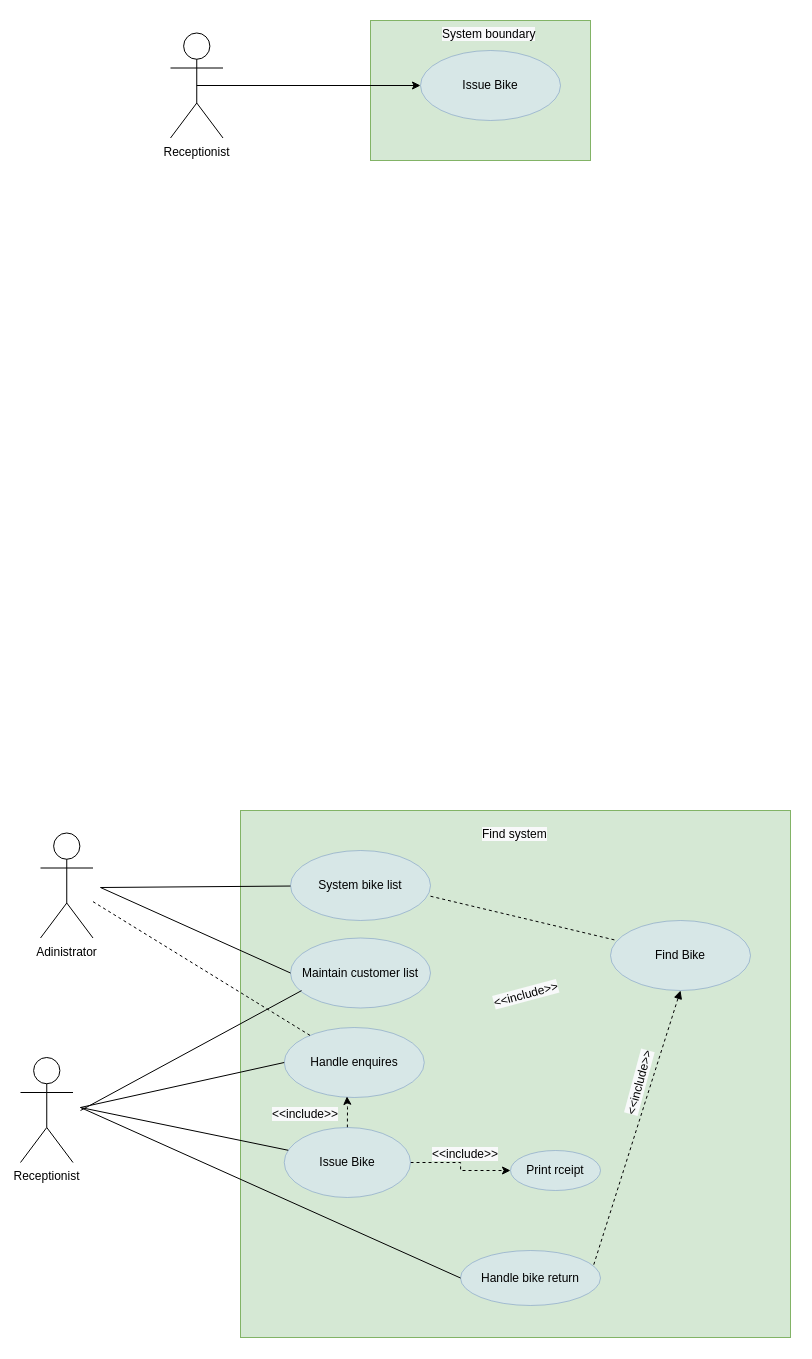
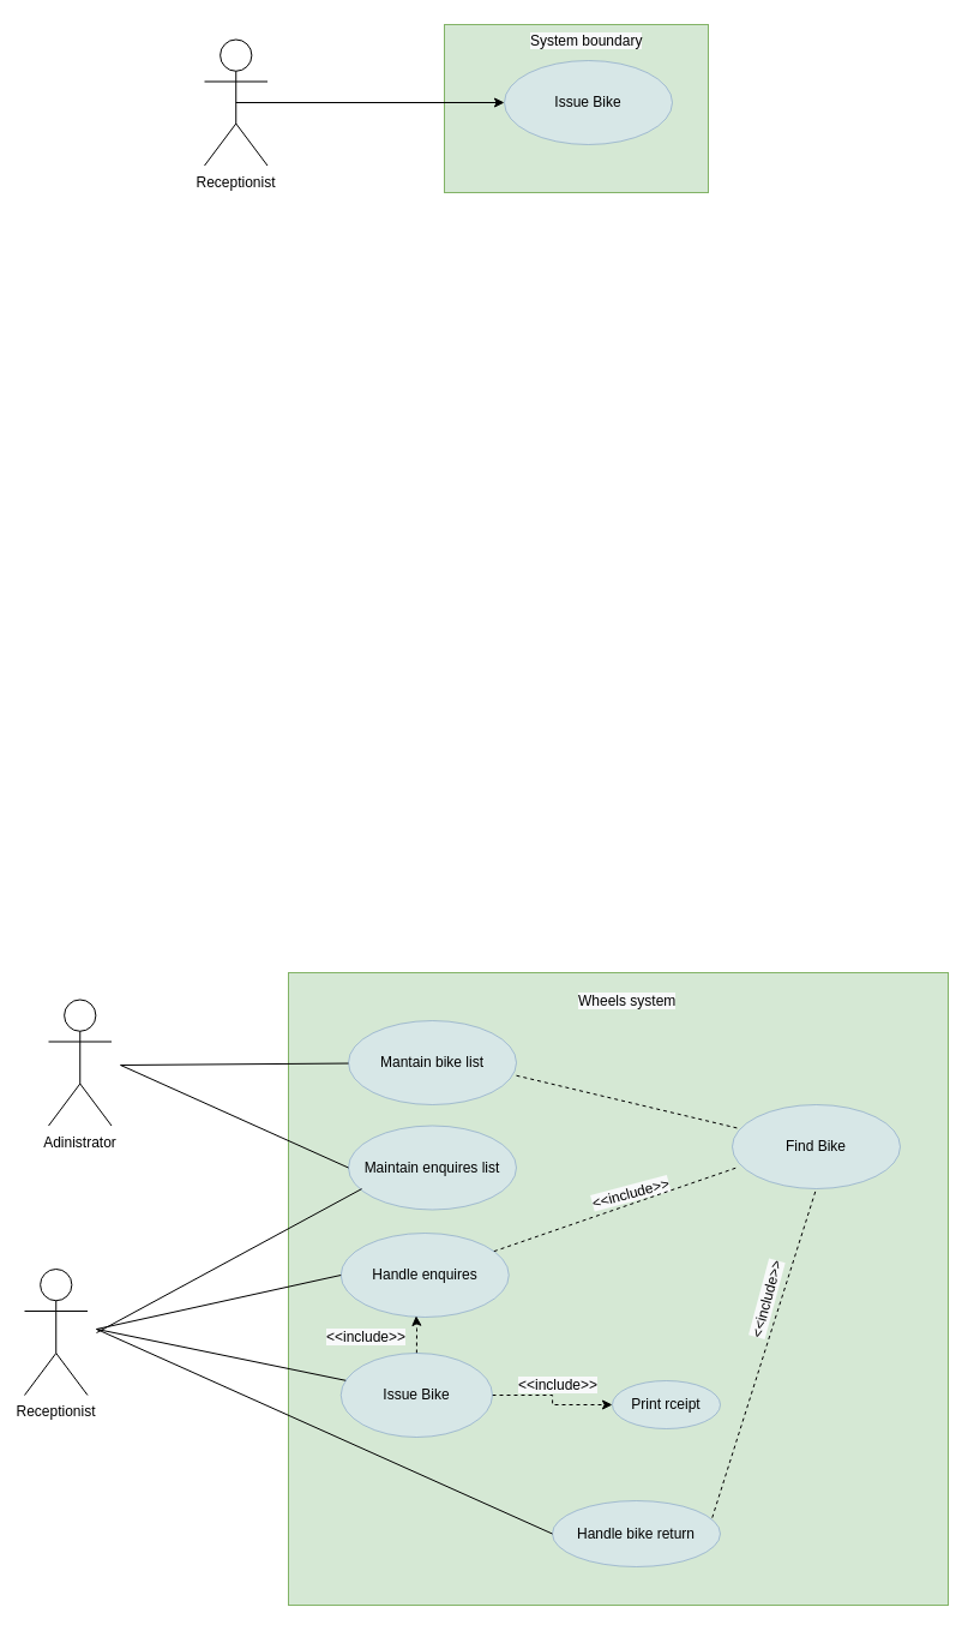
- <mxCell id="10" value="&lt;span style=&quot;color: rgb(0 , 0 , 0) ; font-family: &amp;#34;helvetica&amp;#34; ; font-size: 12px ; font-style: normal ; font-weight: 400 ; letter-spacing: normal ; text-align: center ; text-indent: 0px ; text-transform: none ; word-spacing: 0px ; background-color: rgb(248 , 249 , 250) ; display: inline ; float: none&quot;&gt;Find system&lt;/span&gt;" style="text;whiteSpace=wrap;html=1;" vertex="1" parent="1"><mxGeometry x="480" y="820" width="100" height="30" as="geometry" /></mxCell>
+ <mxCell id="10" value="&lt;span style=&quot;color: rgb(0 , 0 , 0) ; font-family: &amp;#34;helvetica&amp;#34; ; font-size: 12px ; font-style: normal ; font-weight: 400 ; letter-spacing: normal ; text-align: center ; text-indent: 0px ; text-transform: none ; word-spacing: 0px ; background-color: rgb(248 , 249 , 250) ; display: inline ; float: none&quot;&gt;Wheels system&lt;/span&gt;" style="text;whiteSpace=wrap;html=1;" vertex="1" parent="1"><mxGeometry x="480" y="820" width="100" height="30" as="geometry" /></mxCell>
- <mxCell id="9" value="System bike list" style="ellipse;whiteSpace=wrap;html=1;fillColor=#dae8fc;strokeColor=#6c8ebf;opacity=50;" vertex="1" parent="1"><mxGeometry x="290" y="850" width="140" height="70" as="geometry" /></mxCell>
+ <mxCell id="9" value="Mantain bike list" style="ellipse;whiteSpace=wrap;html=1;fillColor=#dae8fc;strokeColor=#6c8ebf;opacity=50;" vertex="1" parent="1"><mxGeometry x="290" y="850" width="140" height="70" as="geometry" /></mxCell>
- <mxCell id="29" value="" style="endArrow=none;html=1;dashed=1;" edge="1" parent="1" source="12" target="8"><mxGeometry width="50" height="50" relative="1" as="geometry"><mxPoint x="440" y="905.72" as="sourcePoint" /><mxPoint x="626.639" y="950.122" as="targetPoint" /></mxGeometry></mxCell>
+ <mxCell id="29" value="" style="endArrow=none;html=1;dashed=1;entryX=0.037;entryY=0.742;entryDx=0;entryDy=0;entryPerimeter=0;" edge="1" parent="1" source="12" target="24"><mxGeometry width="50" height="50" relative="1" as="geometry"><mxPoint x="440" y="905.72" as="sourcePoint" /><mxPoint x="626.639" y="950.122" as="targetPoint" /></mxGeometry></mxCell>
- <mxCell id="11" value="Maintain customer list" style="ellipse;whiteSpace=wrap;html=1;fillColor=#dae8fc;strokeColor=#6c8ebf;opacity=50;" vertex="1" parent="1"><mxGeometry x="290" y="937.5" width="140" height="70" as="geometry" /></mxCell>
+ <mxCell id="11" value="Maintain enquires list" style="ellipse;whiteSpace=wrap;html=1;fillColor=#dae8fc;strokeColor=#6c8ebf;opacity=50;" vertex="1" parent="1"><mxGeometry x="290" y="937.5" width="140" height="70" as="geometry" /></mxCell>
- <mxCell id="30" value="" style="endArrow=block;html=1;dashed=1;entryX=0.5;entryY=1;entryDx=0;entryDy=0;exitX=0.952;exitY=0.257;exitDx=0;exitDy=0;exitPerimeter=0;" edge="1" parent="1" source="16" target="24"><mxGeometry width="50" height="50" relative="1" as="geometry"><mxPoint x="421.473" y="1052.201" as="sourcePoint" /><mxPoint x="625.18" y="981.94" as="targetPoint" /></mxGeometry></mxCell>
+ <mxCell id="30" value="" style="endArrow=none;html=1;dashed=1;entryX=0.5;entryY=1;entryDx=0;entryDy=0;exitX=0.952;exitY=0.257;exitDx=0;exitDy=0;exitPerimeter=0;" edge="1" parent="1" source="16" target="24"><mxGeometry width="50" height="50" relative="1" as="geometry"><mxPoint x="421.473" y="1052.201" as="sourcePoint" /><mxPoint x="625.18" y="981.94" as="targetPoint" /></mxGeometry></mxCell>
